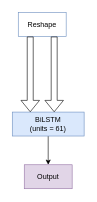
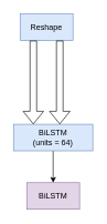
- <mxCell id="2" value="Reshape" style="rounded=0;whiteSpace=wrap;html=1;fillColor=#ffffff;strokeColor=#6c8ebf;" vertex="1" parent="1"><mxGeometry x="30" y="20" width="80" height="40" as="geometry" /></mxCell>
+ <mxCell id="2" value="Reshape" style="rounded=0;whiteSpace=wrap;html=1;fillColor=#dae8fc;strokeColor=#6c8ebf;" vertex="1" parent="1"><mxGeometry x="30" y="20" width="80" height="40" as="geometry" /></mxCell>
- <mxCell id="4" value="BiLSTM&lt;div&gt;(units = 61)&lt;/div&gt;" style="rounded=0;whiteSpace=wrap;html=1;fillColor=#dae8fc;strokeColor=#6c8ebf;" vertex="1" parent="1"><mxGeometry x="20" y="186" width="120" height="40" as="geometry" /></mxCell>
+ <mxCell id="4" value="BiLSTM&lt;div&gt;(units = 64)&lt;/div&gt;" style="rounded=0;whiteSpace=wrap;html=1;fillColor=#dae8fc;strokeColor=#6c8ebf;" vertex="1" parent="1"><mxGeometry x="20" y="186" width="120" height="40" as="geometry" /></mxCell>
- <mxCell id="7" value="Output" style="rounded=0;whiteSpace=wrap;html=1;fillColor=#e1d5e7;strokeColor=#9673a6;" vertex="1" parent="1"><mxGeometry x="40" y="274" width="80" height="40" as="geometry" /></mxCell>
+ <mxCell id="7" value="BiLSTM" style="rounded=0;whiteSpace=wrap;html=1;fillColor=#e1d5e7;strokeColor=#9673a6;" vertex="1" parent="1"><mxGeometry x="40" y="274" width="80" height="40" as="geometry" /></mxCell>
